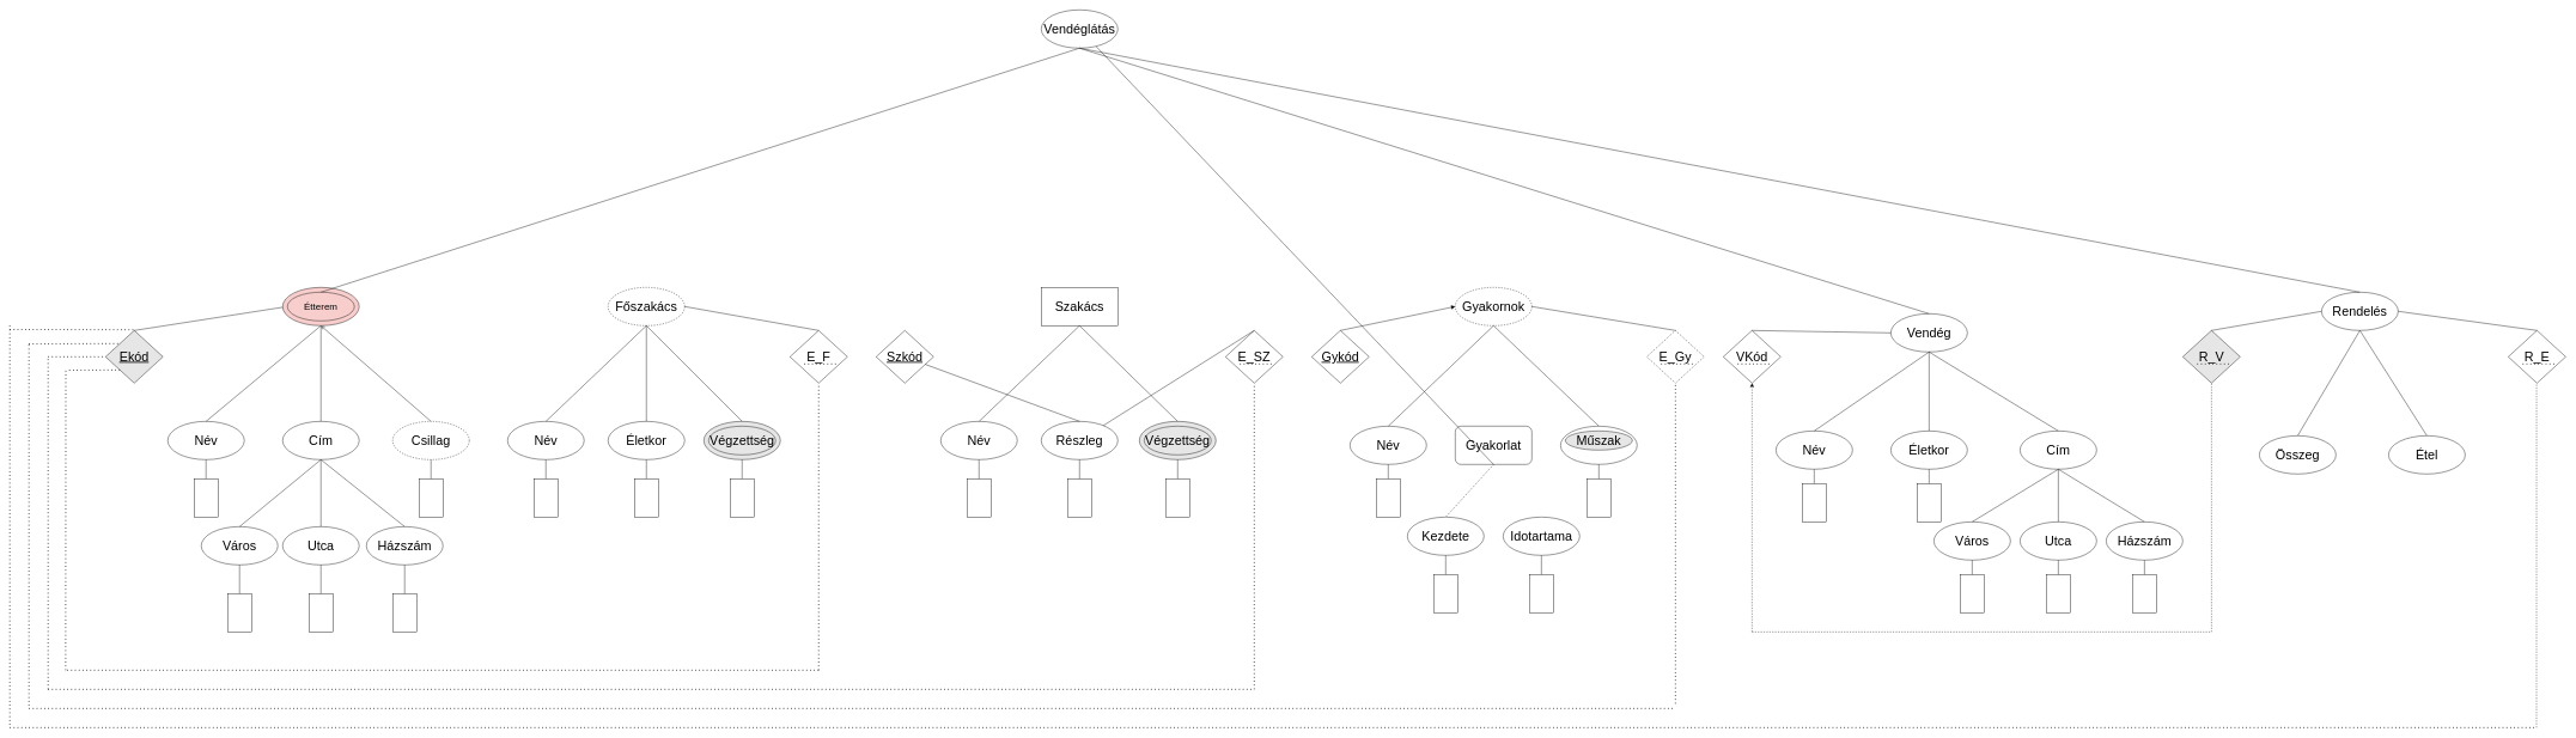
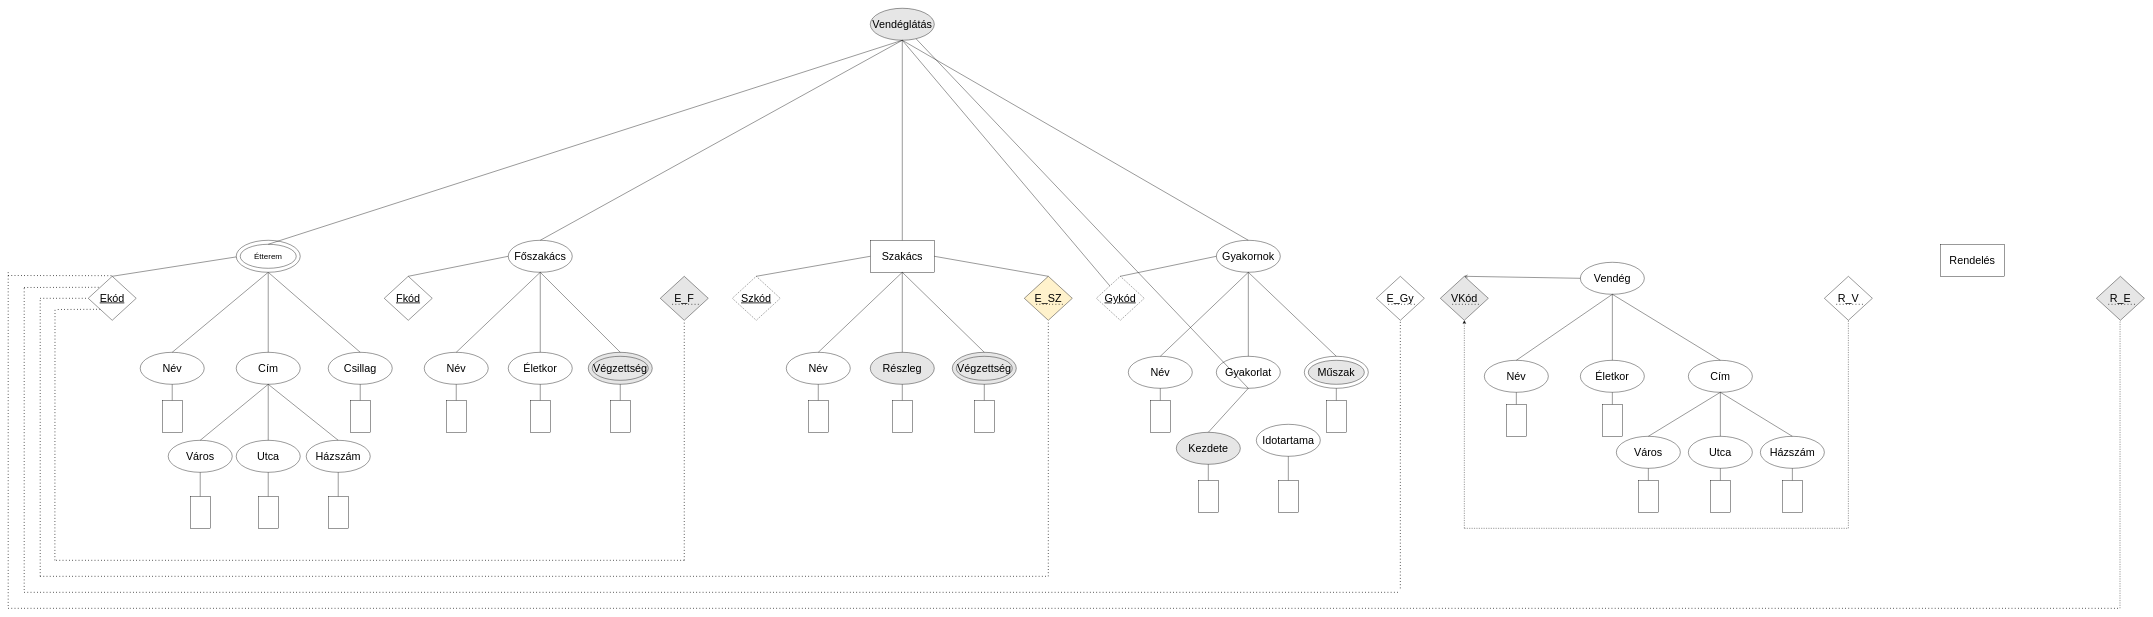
- <mxCell id="109" value="Vendéglátás" style="ellipse;whiteSpace=wrap;html=1;fontSize=27;" parent="1" vertex="1"><mxGeometry x="2175" y="20" width="160" height="80" as="geometry" /></mxCell>
+ <mxCell id="109" value="Vendéglátás" style="ellipse;whiteSpace=wrap;html=1;fontSize=27;fillColor=#e6e6e6;" parent="1" vertex="1"><mxGeometry x="2175" y="20" width="160" height="80" as="geometry" /></mxCell>
+ <mxCell id="144" value="" style="endArrow=none;html=1;rounded=0;entryX=0.5;entryY=1;entryDx=0;entryDy=0;exitX=0.5;exitY=0;exitDx=0;exitDy=0;" parent="1" source="29" target="109" edge="1"><mxGeometry width="50" height="50" relative="1" as="geometry"><mxPoint x="2340" y="620" as="sourcePoint" /><mxPoint x="2390" y="570" as="targetPoint" /></mxGeometry></mxCell>
+ <mxCell id="143" value="" style="endArrow=none;html=1;rounded=0;entryX=0.5;entryY=1;entryDx=0;entryDy=0;exitX=0.5;exitY=0;exitDx=0;exitDy=0;" parent="1" source="30" target="109" edge="1"><mxGeometry width="50" height="50" relative="1" as="geometry"><mxPoint x="2370" y="620" as="sourcePoint" /><mxPoint x="2420" y="570" as="targetPoint" /></mxGeometry></mxCell>
- <mxCell id="140" value="" style="endArrow=none;html=1;rounded=0;entryX=0.5;entryY=0;entryDx=0;entryDy=0;exitX=0.5;exitY=1;exitDx=0;exitDy=0;" parent="1" source="109" target="65" edge="1"><mxGeometry width="50" height="50" relative="1" as="geometry"><mxPoint x="2760" y="580" as="sourcePoint" /><mxPoint x="2810" y="530" as="targetPoint" /></mxGeometry></mxCell>
+ <mxCell id="142" value="" style="endArrow=none;html=1;rounded=0;entryX=0.5;entryY=1;entryDx=0;entryDy=0;exitX=0.5;exitY=0;exitDx=0;exitDy=0;" parent="1" source="31" target="109" edge="1"><mxGeometry width="50" height="50" relative="1" as="geometry"><mxPoint x="2370" y="620" as="sourcePoint" /><mxPoint x="2420" y="570" as="targetPoint" /></mxGeometry></mxCell>
- <mxCell id="141" value="" style="endArrow=none;html=1;rounded=0;entryX=0.5;entryY=0;entryDx=0;entryDy=0;exitX=0.5;exitY=1;exitDx=0;exitDy=0;" parent="1" source="109" target="32" edge="1"><mxGeometry width="50" height="50" relative="1" as="geometry"><mxPoint x="2265" y="110" as="sourcePoint" /><mxPoint x="4940" y="620" as="targetPoint" /></mxGeometry></mxCell>
+ <mxCell id="141" value="" style="endArrow=none;html=1;rounded=0;exitX=0.5;exitY=1;exitDx=0;exitDy=0;" parent="1" source="109" target="57" edge="1"><mxGeometry width="50" height="50" relative="1" as="geometry"><mxPoint x="2265" y="110" as="sourcePoint" /><mxPoint x="4940" y="620" as="targetPoint" /></mxGeometry></mxCell>
- <mxCell id="27" value="Étterem" style="ellipse;whiteSpace=wrap;html=1;fontSize=20;fillColor=#f8cecc;" parent="26" vertex="1"><mxGeometry width="160" height="80" as="geometry" /></mxCell>
+ <mxCell id="27" value="Étterem" style="ellipse;whiteSpace=wrap;html=1;fontSize=20;" parent="26" vertex="1"><mxGeometry width="160" height="80" as="geometry" /></mxCell>
- <mxCell id="29" value="Főszakács" style="ellipse;whiteSpace=wrap;html=1;fontSize=27;dashed=1;" parent="1" vertex="1"><mxGeometry x="1270" y="600" width="160" height="80" as="geometry" /></mxCell>
+ <mxCell id="29" value="Főszakács" style="ellipse;whiteSpace=wrap;html=1;fontSize=27;" parent="1" vertex="1"><mxGeometry x="1270" y="600" width="160" height="80" as="geometry" /></mxCell>
- <mxCell id="31" value="Gyakornok" style="ellipse;whiteSpace=wrap;html=1;fontSize=27;dashed=1;" parent="1" vertex="1"><mxGeometry x="3040" y="600" width="160" height="80" as="geometry" /></mxCell>
+ <mxCell id="31" value="Gyakornok" style="ellipse;whiteSpace=wrap;html=1;fontSize=27;" parent="1" vertex="1"><mxGeometry x="3040" y="600" width="160" height="80" as="geometry" /></mxCell>
- <mxCell id="58" value="" style="endArrow=block;html=1;rounded=0;entryX=0;entryY=0.5;entryDx=0;entryDy=0;exitX=0.5;exitY=0;exitDx=0;exitDy=0;" parent="1" source="57" target="31" edge="1"><mxGeometry width="50" height="50" relative="1" as="geometry"><mxPoint x="2830" y="680" as="sourcePoint" /><mxPoint x="2400" y="660" as="targetPoint" /></mxGeometry></mxCell>
+ <mxCell id="58" value="" style="endArrow=none;html=1;rounded=0;entryX=0;entryY=0.5;entryDx=0;entryDy=0;exitX=0.5;exitY=0;exitDx=0;exitDy=0;" parent="1" source="57" target="31" edge="1"><mxGeometry width="50" height="50" relative="1" as="geometry"><mxPoint x="2830" y="680" as="sourcePoint" /><mxPoint x="2400" y="660" as="targetPoint" /></mxGeometry></mxCell>
- <mxCell id="65" value="Rendelés" style="ellipse;whiteSpace=wrap;html=1;fontSize=27;" parent="1" vertex="1"><mxGeometry x="4850" y="610" width="160" height="80" as="geometry" /></mxCell>
+ <mxCell id="65" value="Rendelés" style="whiteSpace=wrap;html=1;fontSize=27;rounded=0;" parent="1" vertex="1"><mxGeometry x="4850" y="610" width="160" height="80" as="geometry" /></mxCell>
+ <mxCell id="40" value="" style="endArrow=none;html=1;rounded=0;entryX=0;entryY=0.5;entryDx=0;entryDy=0;exitX=0.5;exitY=0;exitDx=0;exitDy=0;" parent="1" source="33" target="29" edge="1"><mxGeometry width="50" height="50" relative="1" as="geometry"><mxPoint x="1610" y="930" as="sourcePoint" /><mxPoint x="1660" y="880" as="targetPoint" /></mxGeometry></mxCell>
- <mxCell id="66" value="" style="endArrow=none;html=1;rounded=0;entryX=1;entryY=0.5;entryDx=0;entryDy=0;exitX=0.5;exitY=0;exitDx=0;exitDy=0;" parent="1" source="71" target="29" edge="1"><mxGeometry width="50" height="50" relative="1" as="geometry"><mxPoint x="1030" y="690" as="sourcePoint" /><mxPoint x="1280" y="650" as="targetPoint" /></mxGeometry></mxCell>
+ <mxCell id="46" value="" style="endArrow=none;html=1;rounded=0;entryX=0;entryY=0.5;entryDx=0;entryDy=0;exitX=0.5;exitY=0;exitDx=0;exitDy=0;" parent="1" source="45" target="30" edge="1"><mxGeometry width="50" height="50" relative="1" as="geometry"><mxPoint x="1895" y="680" as="sourcePoint" /><mxPoint x="2035" y="640" as="targetPoint" /></mxGeometry></mxCell>
- <mxCell id="91" value="" style="endArrow=none;html=1;rounded=0;entryX=1;entryY=0.5;entryDx=0;entryDy=0;exitX=0.5;exitY=0;exitDx=0;exitDy=0;" parent="1" source="89" target="31" edge="1"><mxGeometry width="50" height="50" relative="1" as="geometry"><mxPoint x="2810" y="700" as="sourcePoint" /><mxPoint x="3050" y="660" as="targetPoint" /></mxGeometry></mxCell>
- <mxCell id="152" value="" style="endArrow=none;html=1;rounded=0;entryX=0;entryY=0.5;entryDx=0;entryDy=0;exitX=0.5;exitY=0;exitDx=0;exitDy=0;" parent="1" source="147" target="65" edge="1"><mxGeometry width="50" height="50" relative="1" as="geometry"><mxPoint x="4600" y="1010" as="sourcePoint" /><mxPoint x="4650" y="960" as="targetPoint" /></mxGeometry></mxCell>
- <mxCell id="153" value="" style="endArrow=none;html=1;rounded=0;entryX=1;entryY=0.5;entryDx=0;entryDy=0;exitX=0.5;exitY=0;exitDx=0;exitDy=0;" parent="1" source="150" target="65" edge="1"><mxGeometry width="50" height="50" relative="1" as="geometry"><mxPoint x="4630" y="700" as="sourcePoint" /><mxPoint x="4860" y="660" as="targetPoint" /></mxGeometry></mxCell>
- <mxCell id="16" value="" style="endArrow=open;html=1;rounded=0;entryX=0.5;entryY=1;entryDx=0;entryDy=0;exitX=0.5;exitY=0;exitDx=0;exitDy=0;" parent="1" source="5" target="27" edge="1"><mxGeometry width="50" height="50" relative="1" as="geometry"><mxPoint x="910" y="1000" as="sourcePoint" /><mxPoint x="960" y="950" as="targetPoint" /></mxGeometry></mxCell>
+ <mxCell id="16" value="" style="endArrow=none;html=1;rounded=0;entryX=0.5;entryY=1;entryDx=0;entryDy=0;exitX=0.5;exitY=0;exitDx=0;exitDy=0;" parent="1" source="5" target="27" edge="1"><mxGeometry width="50" height="50" relative="1" as="geometry"><mxPoint x="910" y="1000" as="sourcePoint" /><mxPoint x="960" y="950" as="targetPoint" /></mxGeometry></mxCell>
- <mxCell id="119" value="" style="endArrow=none;html=1;rounded=0;entryX=0.5;entryY=0;entryDx=0;entryDy=0;exitX=0;exitY=0.5;exitDx=0;exitDy=0;" parent="1" source="32" target="111" edge="1"><mxGeometry width="50" height="50" relative="1" as="geometry"><mxPoint x="3510" y="700" as="sourcePoint" /><mxPoint x="3210" y="650" as="targetPoint" /></mxGeometry></mxCell>
+ <mxCell id="119" value="" style="endArrow=open;html=1;rounded=0;entryX=0.5;entryY=0;entryDx=0;entryDy=0;exitX=0;exitY=0.5;exitDx=0;exitDy=0;" parent="1" source="32" target="111" edge="1"><mxGeometry width="50" height="50" relative="1" as="geometry"><mxPoint x="3510" y="700" as="sourcePoint" /><mxPoint x="3210" y="650" as="targetPoint" /></mxGeometry></mxCell>
- <mxCell id="2" value="&lt;u style=&quot;font-size: 27px;&quot;&gt;Ekód&lt;/u&gt;" style="rhombus;whiteSpace=wrap;html=1;fontSize=27;fillColor=#e6e6e6;" parent="1" vertex="1"><mxGeometry x="220" y="690" width="120" height="110" as="geometry" /></mxCell>
+ <mxCell id="2" value="&lt;u style=&quot;font-size: 27px;&quot;&gt;Ekód&lt;/u&gt;" style="rhombus;whiteSpace=wrap;html=1;fontSize=27;" parent="1" vertex="1"><mxGeometry x="220" y="690" width="120" height="110" as="geometry" /></mxCell>
+ <mxCell id="33" value="&lt;u style=&quot;font-size: 27px;&quot;&gt;Fkód&lt;/u&gt;" style="rhombus;whiteSpace=wrap;html=1;fontSize=27;" parent="1" vertex="1"><mxGeometry x="960" y="690" width="120" height="110" as="geometry" /></mxCell>
- <mxCell id="71" value="&lt;span style=&quot;font-size: 27px;&quot;&gt;E_F&lt;/span&gt;" style="rhombus;whiteSpace=wrap;html=1;fontSize=27;" parent="70" vertex="1"><mxGeometry width="120" height="110" as="geometry" /></mxCell>
+ <mxCell id="71" value="&lt;span style=&quot;font-size: 27px;&quot;&gt;E_F&lt;/span&gt;" style="rhombus;whiteSpace=wrap;html=1;fontSize=27;fillColor=#e6e6e6;" parent="70" vertex="1"><mxGeometry width="120" height="110" as="geometry" /></mxCell>
- <mxCell id="45" value="&lt;u style=&quot;font-size: 27px;&quot;&gt;Szkód&lt;/u&gt;" style="rhombus;whiteSpace=wrap;html=1;fontSize=27;" parent="1" vertex="1"><mxGeometry x="1830" y="690" width="120" height="110" as="geometry" /></mxCell>
+ <mxCell id="45" value="&lt;u style=&quot;font-size: 27px;&quot;&gt;Szkód&lt;/u&gt;" style="rhombus;whiteSpace=wrap;html=1;fontSize=27;dashed=1;" parent="1" vertex="1"><mxGeometry x="1830" y="690" width="120" height="110" as="geometry" /></mxCell>
- <mxCell id="78" value="&lt;span style=&quot;font-size: 27px;&quot;&gt;E_SZ&lt;/span&gt;" style="rhombus;whiteSpace=wrap;html=1;fontSize=27;" parent="77" vertex="1"><mxGeometry width="120" height="110" as="geometry" /></mxCell>
+ <mxCell id="78" value="&lt;span style=&quot;font-size: 27px;&quot;&gt;E_SZ&lt;/span&gt;" style="rhombus;whiteSpace=wrap;html=1;fontSize=27;fillColor=#fff2cc;" parent="77" vertex="1"><mxGeometry width="120" height="110" as="geometry" /></mxCell>
- <mxCell id="57" value="&lt;u style=&quot;font-size: 27px;&quot;&gt;Gykód&lt;/u&gt;" style="rhombus;whiteSpace=wrap;html=1;fontSize=27;" parent="1" vertex="1"><mxGeometry x="2740" y="690" width="120" height="110" as="geometry" /></mxCell>
+ <mxCell id="57" value="&lt;u style=&quot;font-size: 27px;&quot;&gt;Gykód&lt;/u&gt;" style="rhombus;whiteSpace=wrap;html=1;fontSize=27;dashed=1;" parent="1" vertex="1"><mxGeometry x="2740" y="690" width="120" height="110" as="geometry" /></mxCell>
- <mxCell id="89" value="&lt;span style=&quot;font-size: 27px;&quot;&gt;E_Gy&lt;/span&gt;" style="rhombus;whiteSpace=wrap;html=1;fontSize=27;dashed=1;" parent="88" vertex="1"><mxGeometry width="120" height="110" as="geometry" /></mxCell>
+ <mxCell id="89" value="&lt;span style=&quot;font-size: 27px;&quot;&gt;E_Gy&lt;/span&gt;" style="rhombus;whiteSpace=wrap;html=1;fontSize=27;" parent="88" vertex="1"><mxGeometry width="120" height="110" as="geometry" /></mxCell>
- <mxCell id="111" value="&lt;span style=&quot;font-size: 27px;&quot;&gt;VKód&lt;/span&gt;" style="rhombus;whiteSpace=wrap;html=1;fontSize=27;" parent="110" vertex="1"><mxGeometry width="120" height="110" as="geometry" /></mxCell>
+ <mxCell id="111" value="&lt;span style=&quot;font-size: 27px;&quot;&gt;VKód&lt;/span&gt;" style="rhombus;whiteSpace=wrap;html=1;fontSize=27;fillColor=#e6e6e6;" parent="110" vertex="1"><mxGeometry width="120" height="110" as="geometry" /></mxCell>
- <mxCell id="147" value="&lt;span style=&quot;font-size: 27px;&quot;&gt;R_V&lt;/span&gt;" style="rhombus;whiteSpace=wrap;html=1;fontSize=27;fillColor=#e6e6e6;" parent="146" vertex="1"><mxGeometry width="120" height="110" as="geometry" /></mxCell>
+ <mxCell id="147" value="&lt;span style=&quot;font-size: 27px;&quot;&gt;R_V&lt;/span&gt;" style="rhombus;whiteSpace=wrap;html=1;fontSize=27;" parent="146" vertex="1"><mxGeometry width="120" height="110" as="geometry" /></mxCell>
- <mxCell id="150" value="&lt;span style=&quot;font-size: 27px;&quot;&gt;R_E&lt;/span&gt;" style="rhombus;whiteSpace=wrap;html=1;fontSize=27;" parent="149" vertex="1"><mxGeometry width="120" height="110" as="geometry" /></mxCell>
+ <mxCell id="150" value="&lt;span style=&quot;font-size: 27px;&quot;&gt;R_E&lt;/span&gt;" style="rhombus;whiteSpace=wrap;html=1;fontSize=27;fillColor=#e6e6e6;" parent="149" vertex="1"><mxGeometry width="120" height="110" as="geometry" /></mxCell>
+ <mxCell id="63" value="" style="endArrow=none;html=1;rounded=0;entryX=0.5;entryY=0;entryDx=0;entryDy=0;exitX=0.5;exitY=1;exitDx=0;exitDy=0;" parent="1" source="31" target="60" edge="1"><mxGeometry width="50" height="50" relative="1" as="geometry"><mxPoint x="3220" y="740" as="sourcePoint" /><mxPoint x="3130" y="700" as="targetPoint" /></mxGeometry></mxCell>
- <mxCell id="80" value="" style="endArrow=none;html=1;rounded=0;exitX=0.5;exitY=0;exitDx=0;exitDy=0;" parent="1" source="78" target="48" edge="1"><mxGeometry width="50" height="50" relative="1" as="geometry"><mxPoint x="1900" y="690" as="sourcePoint" /><mxPoint x="2185" y="650" as="targetPoint" /></mxGeometry></mxCell>
+ <mxCell id="80" value="" style="endArrow=none;html=1;rounded=0;entryX=1;entryY=0.5;entryDx=0;entryDy=0;exitX=0.5;exitY=0;exitDx=0;exitDy=0;" parent="1" source="78" target="30" edge="1"><mxGeometry width="50" height="50" relative="1" as="geometry"><mxPoint x="1900" y="690" as="sourcePoint" /><mxPoint x="2185" y="650" as="targetPoint" /></mxGeometry></mxCell>
- <mxCell id="138" value="" style="endArrow=none;html=1;rounded=0;entryX=0.5;entryY=1;entryDx=0;entryDy=0;exitX=0.5;exitY=0;exitDx=0;exitDy=0;" parent="1" source="136" target="65" edge="1"><mxGeometry width="50" height="50" relative="1" as="geometry"><mxPoint x="4040" y="690" as="sourcePoint" /><mxPoint x="4310" y="910" as="targetPoint" /></mxGeometry></mxCell>
- <mxCell id="139" value="" style="endArrow=none;html=1;rounded=0;entryX=0.5;entryY=1;entryDx=0;entryDy=0;exitX=0.5;exitY=0;exitDx=0;exitDy=0;" parent="1" source="137" target="65" edge="1"><mxGeometry width="50" height="50" relative="1" as="geometry"><mxPoint x="4810" y="920" as="sourcePoint" /><mxPoint x="4940" y="700" as="targetPoint" /></mxGeometry></mxCell>
- <mxCell id="54" value="" style="endArrow=none;html=1;rounded=0;exitX=0.5;exitY=0;exitDx=0;exitDy=0;" parent="1" source="48" target="45" edge="1"><mxGeometry width="50" height="50" relative="1" as="geometry"><mxPoint x="2110" y="790" as="sourcePoint" /><mxPoint x="2160" y="740" as="targetPoint" /></mxGeometry></mxCell>
+ <mxCell id="54" value="" style="endArrow=none;html=1;rounded=0;entryX=0.5;entryY=1;entryDx=0;entryDy=0;exitX=0.5;exitY=0;exitDx=0;exitDy=0;" parent="1" source="48" target="30" edge="1"><mxGeometry width="50" height="50" relative="1" as="geometry"><mxPoint x="2110" y="790" as="sourcePoint" /><mxPoint x="2160" y="740" as="targetPoint" /></mxGeometry></mxCell>
- <mxCell id="5" value="Csillag" style="ellipse;whiteSpace=wrap;html=1;fontSize=27;dashed=1;" parent="1" vertex="1"><mxGeometry x="820" y="880" width="160" height="80" as="geometry" /></mxCell>
+ <mxCell id="5" value="Csillag" style="ellipse;whiteSpace=wrap;html=1;fontSize=27;" parent="1" vertex="1"><mxGeometry x="820" y="880" width="160" height="80" as="geometry" /></mxCell>
- <mxCell id="48" value="Részleg" style="ellipse;whiteSpace=wrap;html=1;fontSize=27;" parent="1" vertex="1"><mxGeometry x="2175" y="880" width="160" height="80" as="geometry" /></mxCell>
+ <mxCell id="48" value="Részleg" style="ellipse;whiteSpace=wrap;html=1;fontSize=27;fillColor=#e6e6e6;" parent="1" vertex="1"><mxGeometry x="2175" y="880" width="160" height="80" as="geometry" /></mxCell>
- <mxCell id="96" value="Műszak" style="ellipse;whiteSpace=wrap;html=1;fontSize=27;fillColor=#E6E6E6;" parent="1" vertex="1"><mxGeometry x="3270" y="900" width="140" height="40" as="geometry" /></mxCell>
+ <mxCell id="96" value="Műszak" style="ellipse;whiteSpace=wrap;html=1;fontSize=27;fillColor=#E6E6E6;" parent="1" vertex="1"><mxGeometry x="3270" y="900" width="140" height="60" as="geometry" /></mxCell>
- <mxCell id="60" value="Gyakorlat" style="whiteSpace=wrap;html=1;fontSize=27;strokeColor=default;rounded=1;" parent="1" vertex="1"><mxGeometry x="3040" y="890" width="160" height="80" as="geometry" /></mxCell>
+ <mxCell id="60" value="Gyakorlat" style="ellipse;whiteSpace=wrap;html=1;fontSize=27;strokeColor=default;" parent="1" vertex="1"><mxGeometry x="3040" y="890" width="160" height="80" as="geometry" /></mxCell>
- <mxCell id="136" value="Összeg" style="ellipse;whiteSpace=wrap;html=1;fontSize=27;strokeColor=default;" parent="1" vertex="1"><mxGeometry x="4720" y="910" width="160" height="80" as="geometry" /></mxCell>
- <mxCell id="137" value="Étel" style="ellipse;whiteSpace=wrap;html=1;fontSize=27;strokeColor=default;" parent="1" vertex="1"><mxGeometry x="4990" y="910" width="160" height="80" as="geometry" /></mxCell>
- <mxCell id="94" value="" style="endArrow=none;html=1;rounded=0;entryX=0.5;entryY=0;entryDx=0;entryDy=0;exitX=0.5;exitY=1;exitDx=0;exitDy=0;dashed=1;" parent="1" source="60" target="92" edge="1"><mxGeometry width="50" height="50" relative="1" as="geometry"><mxPoint x="3119.17" y="1050" as="sourcePoint" /><mxPoint x="3119.17" y="1250" as="targetPoint" /></mxGeometry></mxCell>
+ <mxCell id="94" value="" style="endArrow=none;html=1;rounded=0;entryX=0.5;entryY=0;entryDx=0;entryDy=0;exitX=0.5;exitY=1;exitDx=0;exitDy=0;" parent="1" source="60" target="92" edge="1"><mxGeometry width="50" height="50" relative="1" as="geometry"><mxPoint x="3119.17" y="1050" as="sourcePoint" /><mxPoint x="3119.17" y="1250" as="targetPoint" /></mxGeometry></mxCell>
- <mxCell id="92" value="Kezdete" style="ellipse;whiteSpace=wrap;html=1;fontSize=27;strokeColor=default;" parent="1" vertex="1"><mxGeometry x="2940" y="1080" width="160" height="80" as="geometry" /></mxCell>
+ <mxCell id="92" value="Kezdete" style="ellipse;whiteSpace=wrap;html=1;fontSize=27;strokeColor=default;fillColor=#e6e6e6;" parent="1" vertex="1"><mxGeometry x="2940" y="1080" width="160" height="80" as="geometry" /></mxCell>
- <mxCell id="93" value="Idotartama" style="ellipse;whiteSpace=wrap;html=1;fontSize=27;strokeColor=default;" parent="1" vertex="1"><mxGeometry x="3140" y="1080" width="160" height="80" as="geometry" /></mxCell>
+ <mxCell id="93" value="Idotartama" style="ellipse;whiteSpace=wrap;html=1;fontSize=27;strokeColor=default;" parent="1" vertex="1"><mxGeometry x="3140" y="1060" width="160" height="80" as="geometry" /></mxCell>
